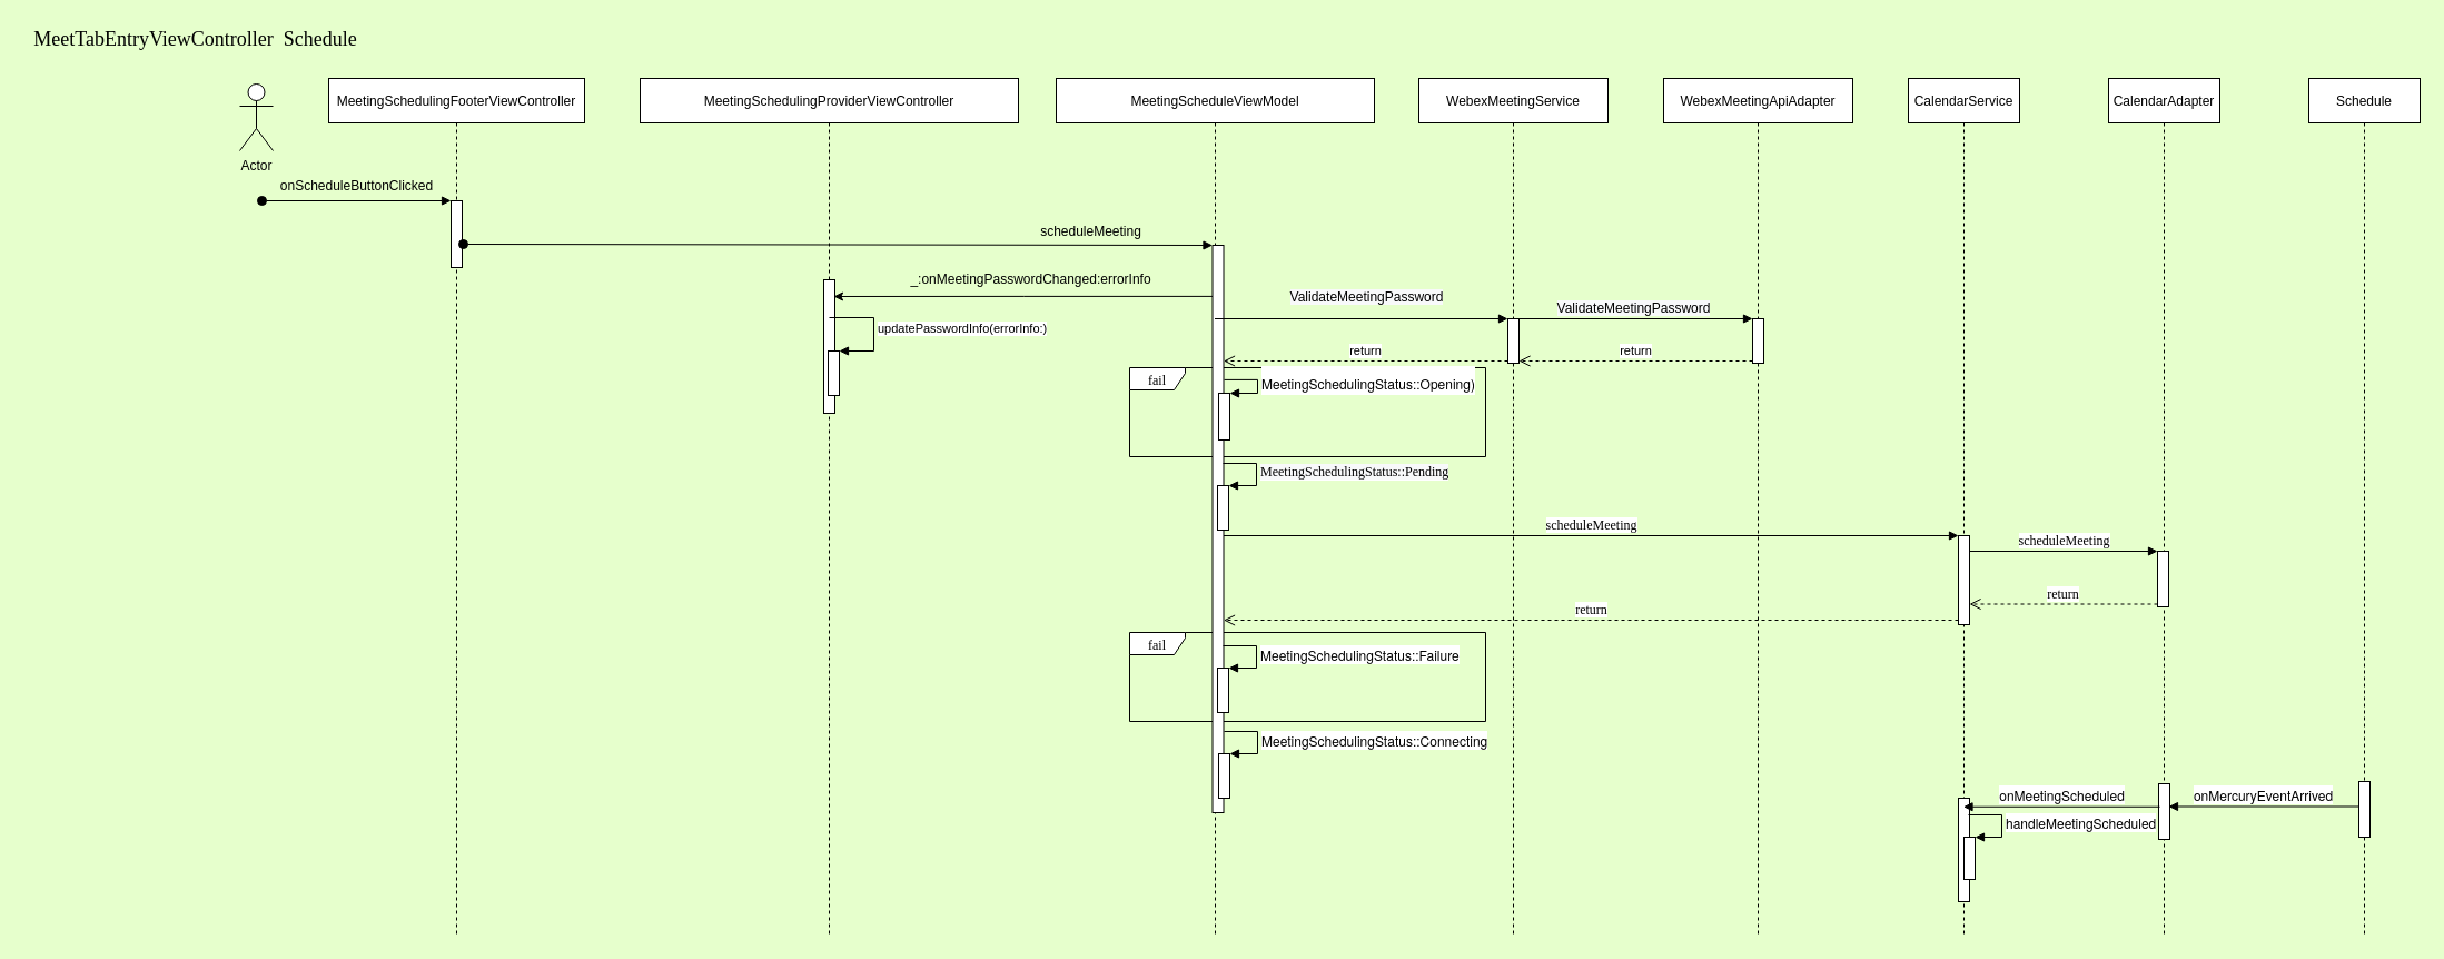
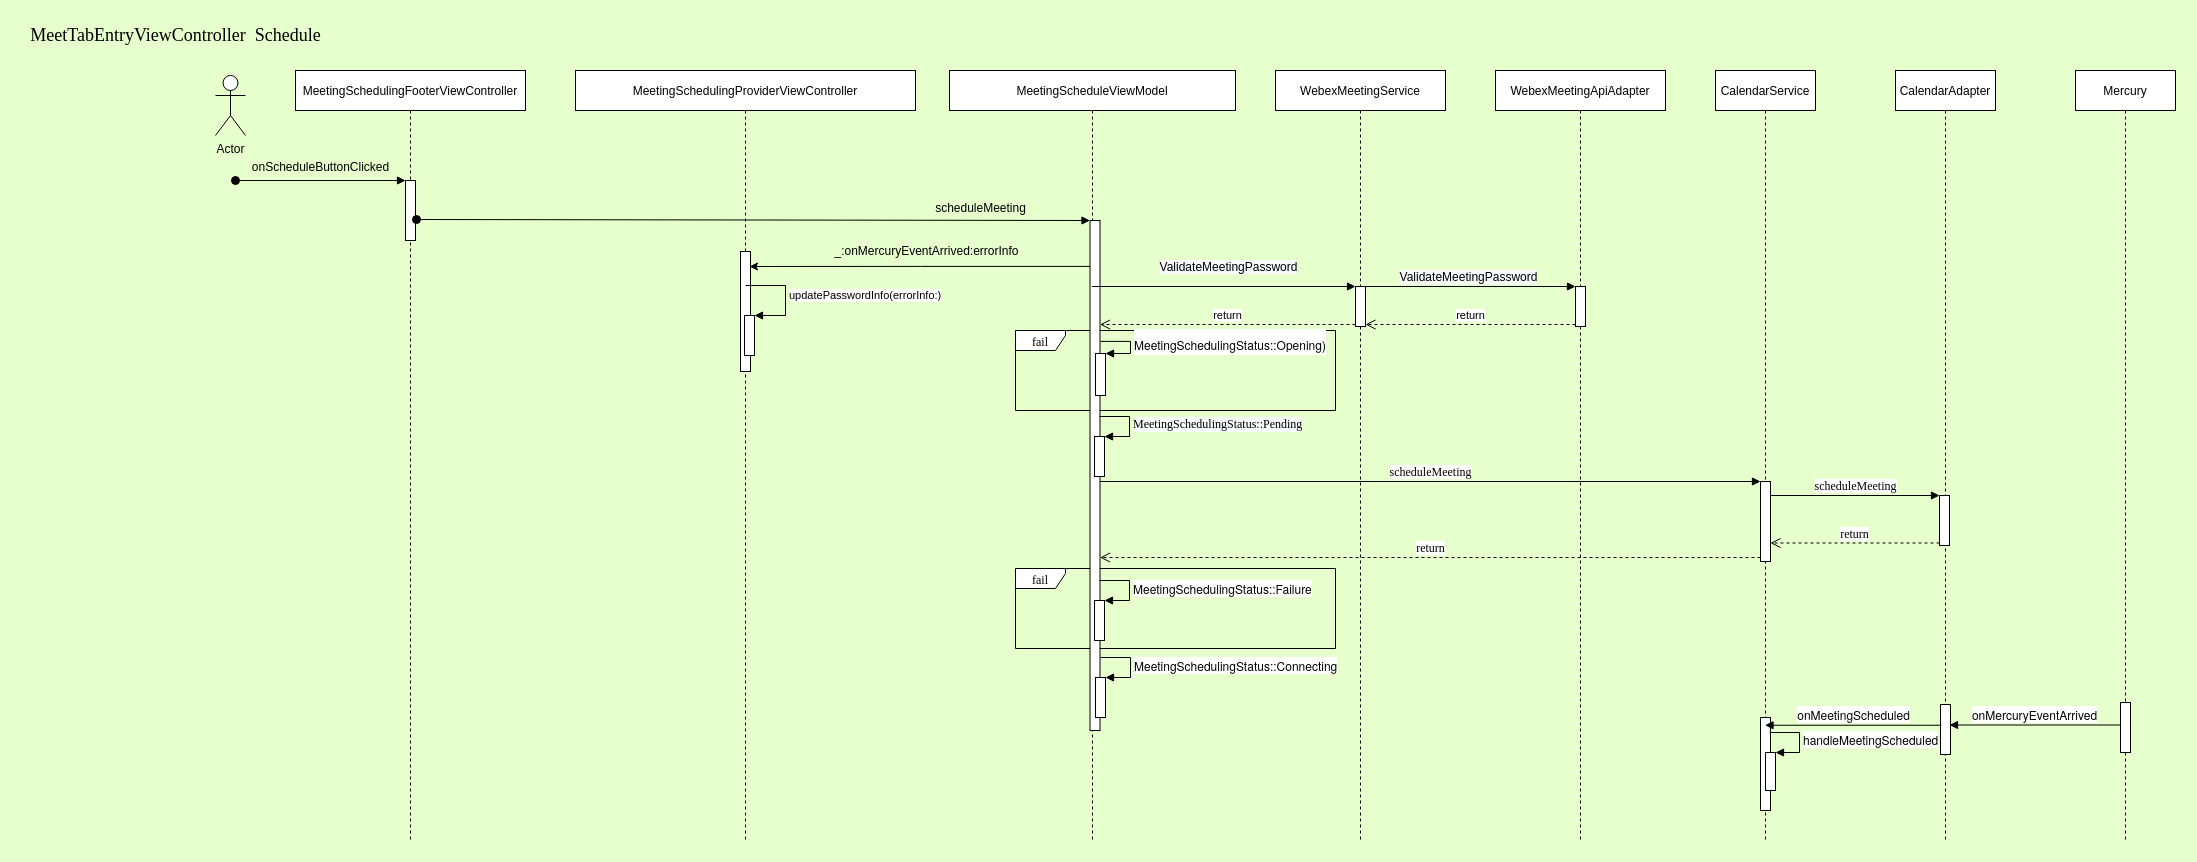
- <mxCell id="46" value="Schedule" style="shape=umlLifeline;perimeter=lifelinePerimeter;container=1;collapsible=0;recursiveResize=0;rounded=0;shadow=0;strokeWidth=1;" vertex="1" parent="1"><mxGeometry x="2075" y="70" width="100" height="770" as="geometry" /></mxCell>
+ <mxCell id="46" value="Mercury" style="shape=umlLifeline;perimeter=lifelinePerimeter;container=1;collapsible=0;recursiveResize=0;rounded=0;shadow=0;strokeWidth=1;" vertex="1" parent="1"><mxGeometry x="2075" y="70" width="100" height="770" as="geometry" /></mxCell>
- <mxCell id="32" value="_:onMeetingPasswordChanged:errorInfo" style="text;html=1;align=center;verticalAlign=middle;resizable=0;points=[];autosize=1;strokeColor=none;fillColor=none;" vertex="1" parent="30"><mxGeometry x="236" y="171" width="230" height="20" as="geometry" /></mxCell>
+ <mxCell id="32" value="_:onMercuryEventArrived:errorInfo" style="text;html=1;align=center;verticalAlign=middle;resizable=0;points=[];autosize=1;strokeColor=none;fillColor=none;" vertex="1" parent="30"><mxGeometry x="236" y="171" width="230" height="20" as="geometry" /></mxCell>
